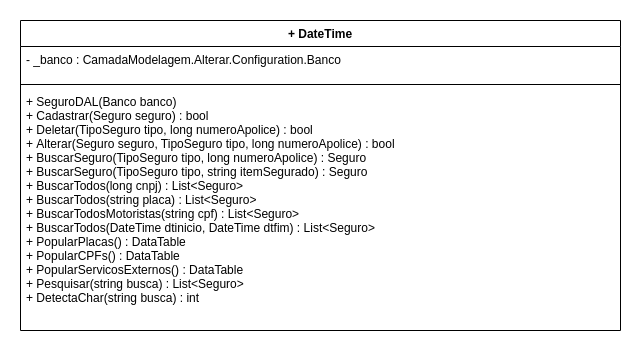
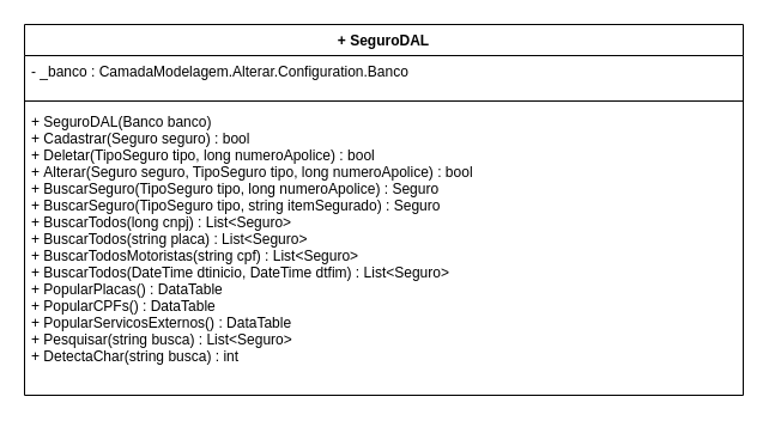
- <mxCell id="2" value="+ DateTime" style="swimlane;fontStyle=1;align=center;verticalAlign=top;childLayout=stackLayout;horizontal=1;startSize=26;horizontalStack=0;resizeParent=1;resizeParentMax=0;resizeLast=0;collapsible=1;marginBottom=0;" parent="1" vertex="1"><mxGeometry x="20" y="20" width="600" height="310" as="geometry" /></mxCell>
+ <mxCell id="2" value="+ SeguroDAL" style="swimlane;fontStyle=1;align=center;verticalAlign=top;childLayout=stackLayout;horizontal=1;startSize=26;horizontalStack=0;resizeParent=1;resizeParentMax=0;resizeLast=0;collapsible=1;marginBottom=0;" parent="1" vertex="1"><mxGeometry x="20" y="20" width="600" height="310" as="geometry" /></mxCell>
